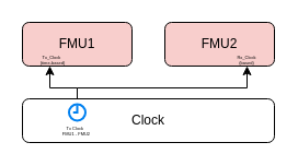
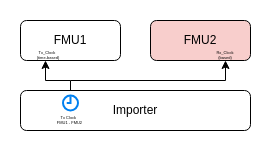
- <mxCell id="3" value="FMU1" style="rounded=1;whiteSpace=wrap;html=1;fillColor=#f8cecc;" vertex="1" parent="1"><mxGeometry x="20" y="20" width="100" height="40" as="geometry" /></mxCell>
+ <mxCell id="3" value="FMU1" style="rounded=1;whiteSpace=wrap;html=1;" vertex="1" parent="1"><mxGeometry x="20" y="20" width="100" height="40" as="geometry" /></mxCell>
- <mxCell id="2" value="Clock" style="rounded=1;whiteSpace=wrap;html=1;" vertex="1" parent="1"><mxGeometry x="20" y="90" width="230" height="40" as="geometry" /></mxCell>
+ <mxCell id="2" value="Importer" style="rounded=1;whiteSpace=wrap;html=1;" vertex="1" parent="1"><mxGeometry x="20" y="90" width="230" height="40" as="geometry" /></mxCell>
